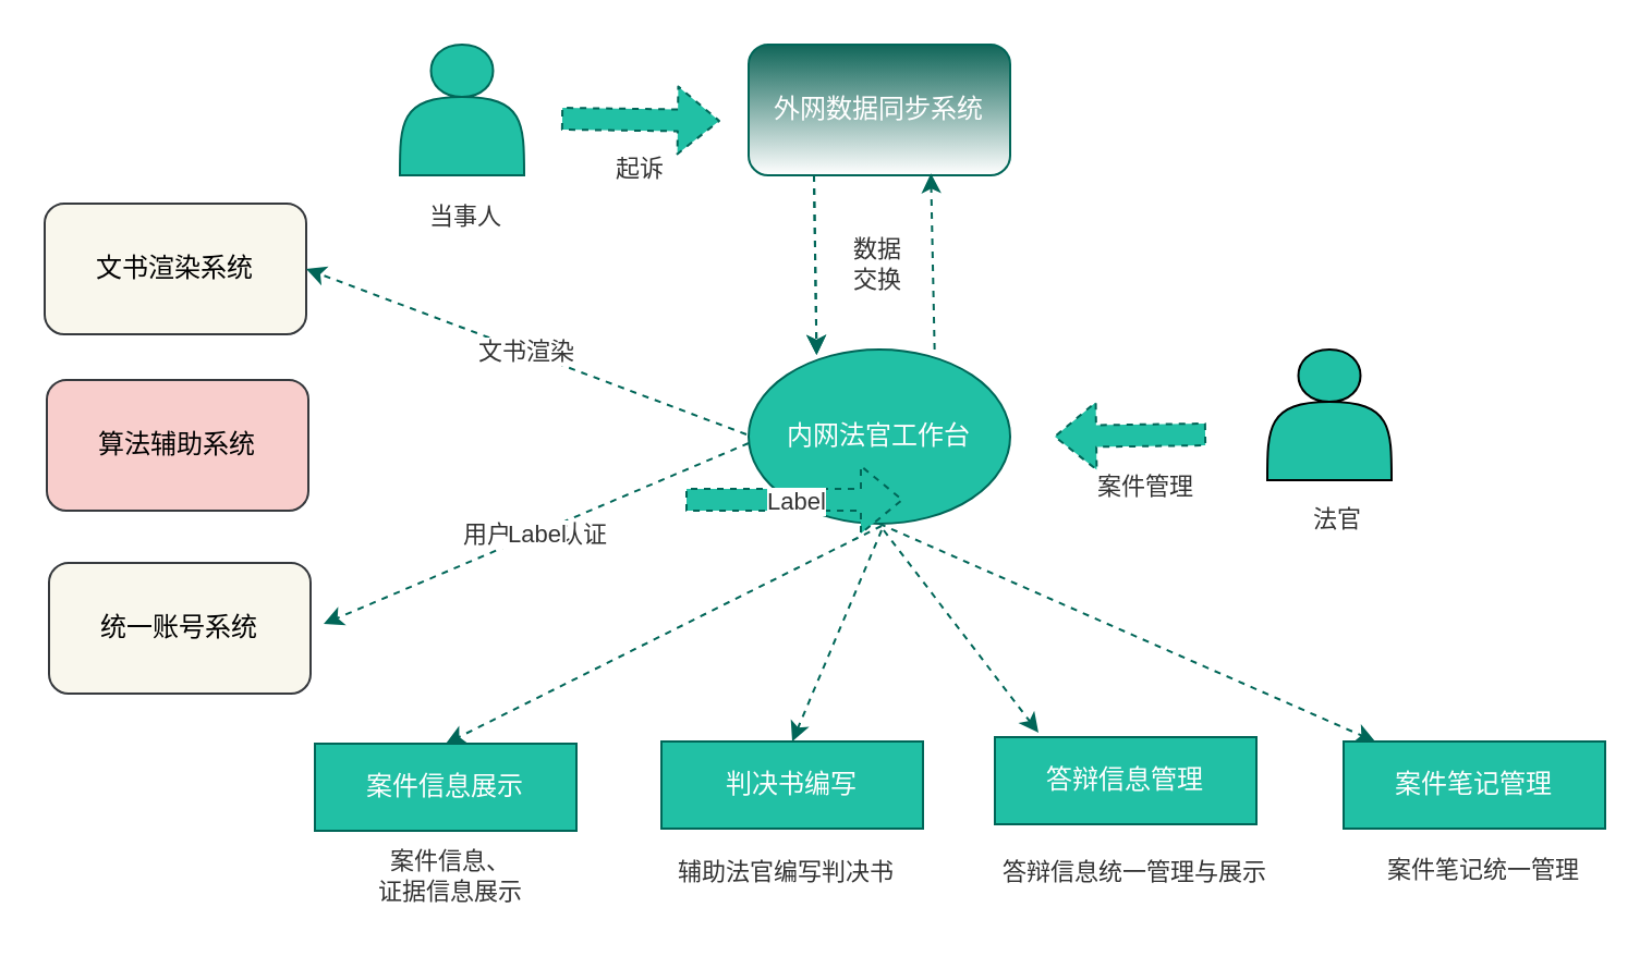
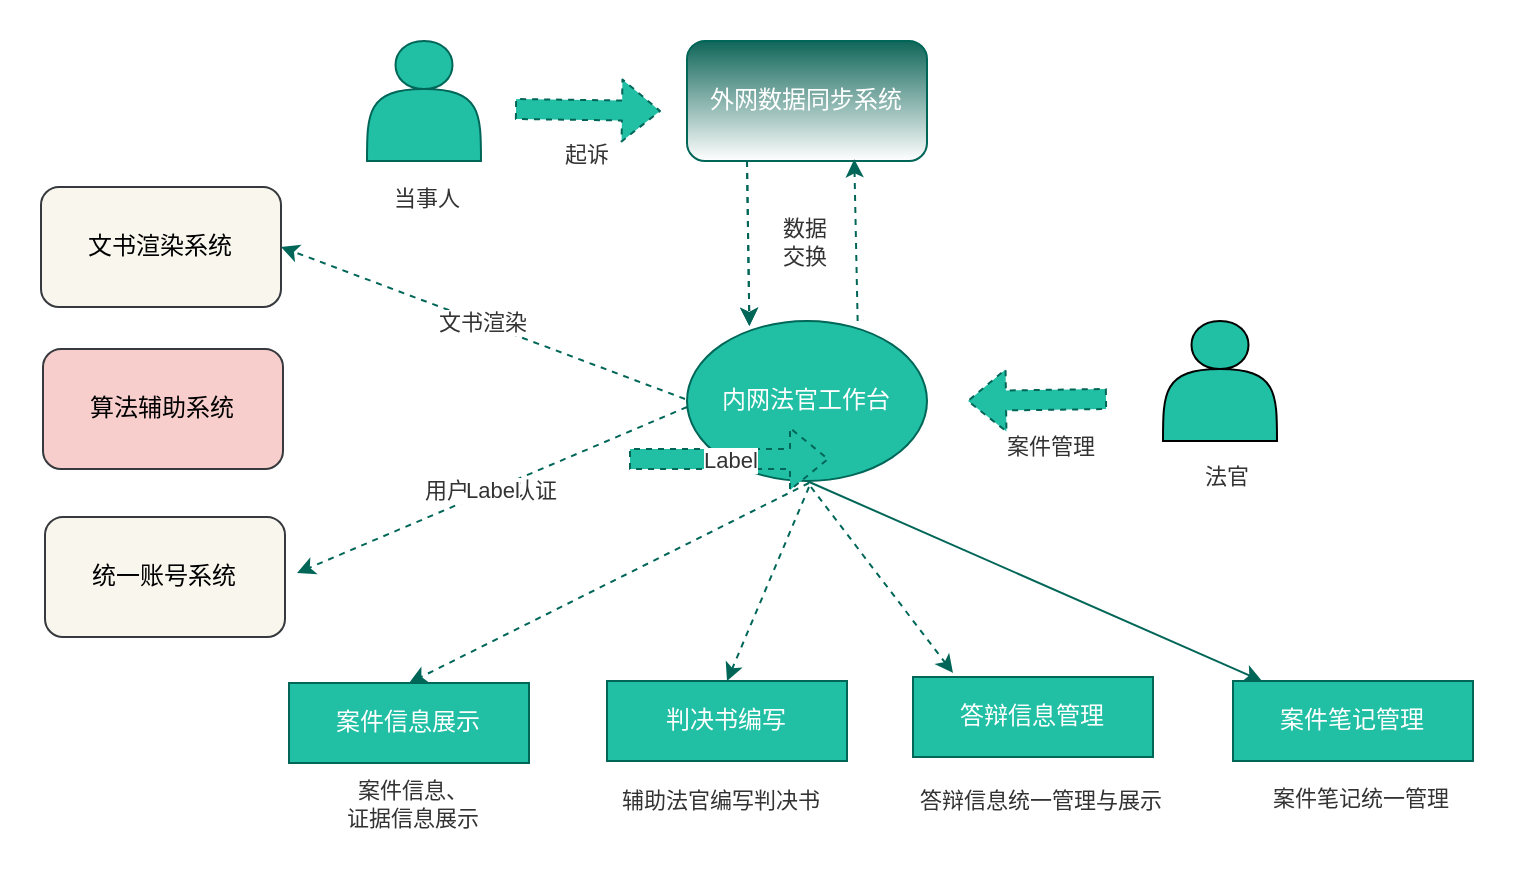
- <mxCell id="11" value="" style="endArrow=classic;html=1;rounded=1;dashed=1;sketch=0;fontFamily=Helvetica;fontSize=11;fontColor=#FFFFFF;strokeColor=#006658;fillColor=#21C0A5;curved=0;exitX=0.5;exitY=1;exitDx=0;exitDy=0;" edge="1" parent="1" source="6" target="10"><mxGeometry relative="1" as="geometry"><mxPoint x="433" y="296" as="sourcePoint" /><mxPoint x="533" y="296" as="targetPoint" /></mxGeometry></mxCell>
+ <mxCell id="11" value="" style="endArrow=classic;html=1;rounded=1;dashed=0;sketch=0;fontFamily=Helvetica;fontSize=11;fontColor=#FFFFFF;strokeColor=#006658;fillColor=#21C0A5;curved=0;exitX=0.5;exitY=1;exitDx=0;exitDy=0;" edge="1" parent="1" source="6" target="10"><mxGeometry relative="1" as="geometry"><mxPoint x="433" y="296" as="sourcePoint" /><mxPoint x="533" y="296" as="targetPoint" /></mxGeometry></mxCell>
